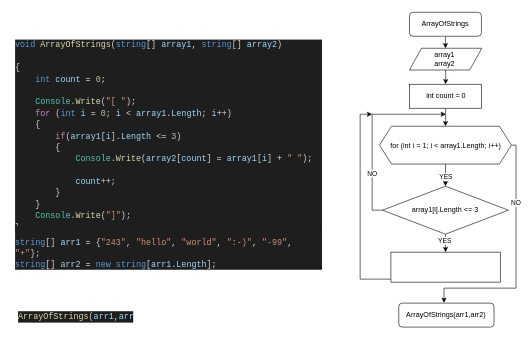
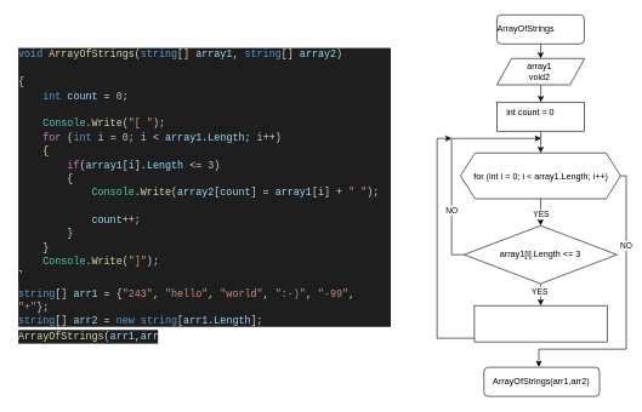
- <mxCell id="4" value="ArrayOfStrings" style="text;html=1;strokeColor=none;fillColor=none;align=center;verticalAlign=middle;whiteSpace=wrap;rounded=0;" parent="1" vertex="1"><mxGeometry x="712.25" y="25" width="60" height="30" as="geometry" /></mxCell>
+ <mxCell id="4" value="ArrayOfStrings" style="text;html=1;strokeColor=none;fillColor=none;align=center;verticalAlign=middle;whiteSpace=wrap;rounded=0;" parent="1" vertex="1"><mxGeometry x="692.25" y="25" width="60" height="30" as="geometry" /></mxCell>
- <mxCell id="26" value="&lt;div&gt;array1&lt;/div&gt;&lt;div&gt;array2&lt;/div&gt;" style="text;html=1;strokeColor=none;fillColor=none;align=center;verticalAlign=middle;whiteSpace=wrap;rounded=0;" vertex="1" parent="1"><mxGeometry x="711.13" y="83.75" width="60" height="28.75" as="geometry" /></mxCell>
+ <mxCell id="26" value="&lt;div&gt;array1&lt;/div&gt;&lt;div&gt;void2&lt;/div&gt;" style="text;html=1;strokeColor=none;fillColor=none;align=center;verticalAlign=middle;whiteSpace=wrap;rounded=0;" vertex="1" parent="1"><mxGeometry x="711.13" y="83.75" width="60" height="28.75" as="geometry" /></mxCell>
- <mxCell id="9" value="&lt;span style=&quot;color: rgb(0, 0, 0); font-family: Helvetica; font-size: 12px; font-style: normal; font-variant-ligatures: normal; font-variant-caps: normal; font-weight: 400; letter-spacing: normal; orphans: 2; text-align: center; text-indent: 0px; text-transform: none; widows: 2; word-spacing: 0px; -webkit-text-stroke-width: 0px; background-color: rgb(248, 249, 250); text-decoration-thickness: initial; text-decoration-style: initial; text-decoration-color: initial; float: none; display: inline !important;&quot;&gt;int count = 0&lt;/span&gt;" style="text;html=1;strokeColor=none;fillColor=none;align=center;verticalAlign=middle;whiteSpace=wrap;rounded=0;" parent="1" vertex="1"><mxGeometry x="700.37" y="152.5" width="87" height="15" as="geometry" /></mxCell>
+ <mxCell id="9" value="&lt;span style=&quot;color: rgb(0, 0, 0); font-family: Helvetica; font-size: 12px; font-style: normal; font-variant-ligatures: normal; font-variant-caps: normal; font-weight: 400; letter-spacing: normal; orphans: 2; text-align: center; text-indent: 0px; text-transform: none; widows: 2; word-spacing: 0px; -webkit-text-stroke-width: 0px; background-color: rgb(248, 249, 250); text-decoration-thickness: initial; text-decoration-style: initial; text-decoration-color: initial; float: none; display: inline !important;&quot;&gt;int count = 0&lt;/span&gt;" style="text;html=1;strokeColor=none;fillColor=none;align=center;verticalAlign=middle;whiteSpace=wrap;rounded=0;" parent="1" vertex="1"><mxGeometry x="685.37" y="147.5" width="87" height="15" as="geometry" /></mxCell>
- <mxCell id="17" value="for (int i = 1; i &amp;lt; array1.Length; i++)" style="text;html=1;strokeColor=none;fillColor=none;align=center;verticalAlign=middle;whiteSpace=wrap;rounded=0;" vertex="1" parent="1"><mxGeometry x="647.5" y="226.56" width="190" height="30" as="geometry" /></mxCell>
+ <mxCell id="17" value="for (int i = 0; i &amp;lt; array1.Length; i++)" style="text;html=1;strokeColor=none;fillColor=none;align=center;verticalAlign=middle;whiteSpace=wrap;rounded=0;" vertex="1" parent="1"><mxGeometry x="647.5" y="226.56" width="190" height="30" as="geometry" /></mxCell>
- <mxCell id="29" value="&#10;&lt;div style=&quot;color: rgb(212, 212, 212); background-color: rgb(30, 30, 30); font-family: Consolas, &amp;quot;Courier New&amp;quot;, monospace; font-weight: normal; font-size: 14px; line-height: 19px;&quot;&gt;&lt;div&gt;&lt;span style=&quot;color: #dcdcaa;&quot;&gt;ArrayOfStrings&lt;/span&gt;&lt;span style=&quot;color: #d4d4d4;&quot;&gt;(&lt;/span&gt;&lt;span style=&quot;color: #9cdcfe;&quot;&gt;arr1&lt;/span&gt;&lt;span style=&quot;color: #d4d4d4;&quot;&gt;,&lt;/span&gt;&lt;span style=&quot;color: #9cdcfe;&quot;&gt;arr2&lt;/span&gt;&lt;span style=&quot;color: #d4d4d4;&quot;&gt;);&lt;/span&gt;&lt;/div&gt;&lt;/div&gt;&#10;&#10;" style="text;html=1;strokeColor=none;fillColor=none;spacing=5;spacingTop=-20;whiteSpace=wrap;overflow=hidden;rounded=0;" vertex="1" parent="1"><mxGeometry x="25" y="515" width="200" height="30" as="geometry" /></mxCell>
+ <mxCell id="29" value="&#10;&lt;div style=&quot;color: rgb(212, 212, 212); background-color: rgb(30, 30, 30); font-family: Consolas, &amp;quot;Courier New&amp;quot;, monospace; font-weight: normal; font-size: 14px; line-height: 19px;&quot;&gt;&lt;div&gt;&lt;span style=&quot;color: #dcdcaa;&quot;&gt;ArrayOfStrings&lt;/span&gt;&lt;span style=&quot;color: #d4d4d4;&quot;&gt;(&lt;/span&gt;&lt;span style=&quot;color: #9cdcfe;&quot;&gt;arr1&lt;/span&gt;&lt;span style=&quot;color: #d4d4d4;&quot;&gt;,&lt;/span&gt;&lt;span style=&quot;color: #9cdcfe;&quot;&gt;arr2&lt;/span&gt;&lt;span style=&quot;color: #d4d4d4;&quot;&gt;);&lt;/span&gt;&lt;/div&gt;&lt;/div&gt;&#10;&#10;" style="text;html=1;strokeColor=none;fillColor=none;spacing=5;spacingTop=-20;whiteSpace=wrap;overflow=hidden;rounded=0;" vertex="1" parent="1"><mxGeometry x="20" y="450" width="200" height="30" as="geometry" /></mxCell>
